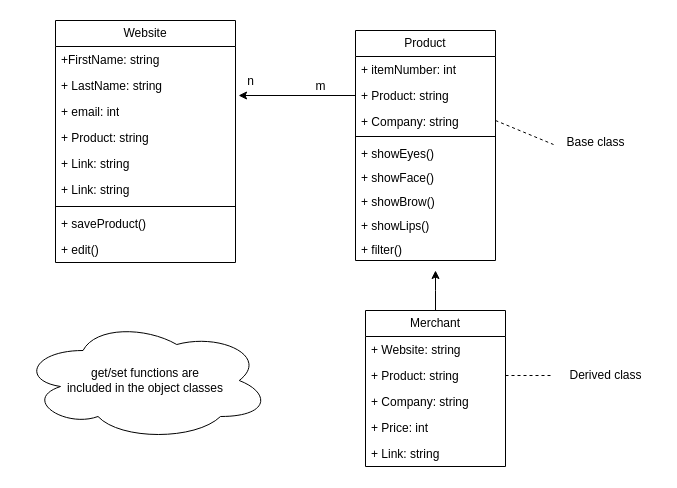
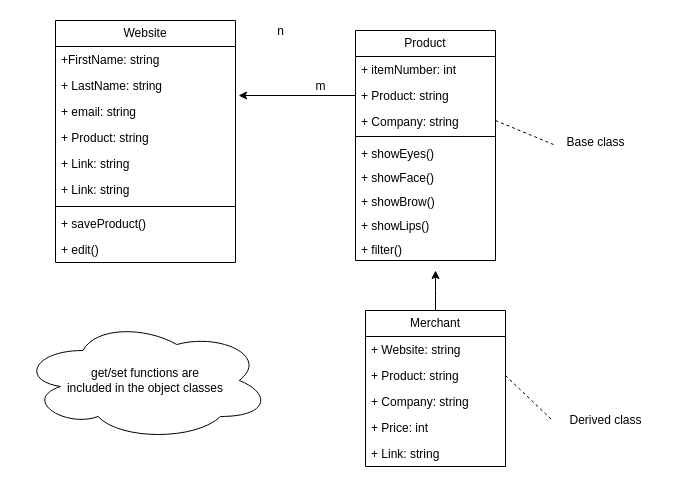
- <mxCell id="31" value="n" style="text;html=1;align=center;verticalAlign=middle;resizable=0;points=[];autosize=1;strokeColor=none;fillColor=none;" vertex="1" parent="1"><mxGeometry x="235" y="66" width="30" height="30" as="geometry" /></mxCell>
+ <mxCell id="31" value="n" style="text;html=1;align=center;verticalAlign=middle;resizable=0;points=[];autosize=1;strokeColor=none;fillColor=none;" vertex="1" parent="1"><mxGeometry x="265" y="16" width="30" height="30" as="geometry" /></mxCell>
- <mxCell id="5" value="+ email: int" style="text;strokeColor=none;fillColor=none;align=left;verticalAlign=top;spacingLeft=4;spacingRight=4;overflow=hidden;rotatable=0;points=[[0,0.5],[1,0.5]];portConstraint=eastwest;whiteSpace=wrap;html=1;" vertex="1" parent="2"><mxGeometry y="78" width="180" height="26" as="geometry" /></mxCell>
+ <mxCell id="5" value="+ email: string" style="text;strokeColor=none;fillColor=none;align=left;verticalAlign=top;spacingLeft=4;spacingRight=4;overflow=hidden;rotatable=0;points=[[0,0.5],[1,0.5]];portConstraint=eastwest;whiteSpace=wrap;html=1;" vertex="1" parent="2"><mxGeometry y="78" width="180" height="26" as="geometry" /></mxCell>
- <mxCell id="34" value="Derived class" style="text;html=1;align=center;verticalAlign=middle;resizable=0;points=[];autosize=1;strokeColor=none;fillColor=none;" vertex="1" parent="1"><mxGeometry x="555" y="360" width="100" height="30" as="geometry" /></mxCell>
+ <mxCell id="34" value="Derived class" style="text;html=1;align=center;verticalAlign=middle;resizable=0;points=[];autosize=1;strokeColor=none;fillColor=none;" vertex="1" parent="1"><mxGeometry x="555" y="405" width="100" height="30" as="geometry" /></mxCell>
